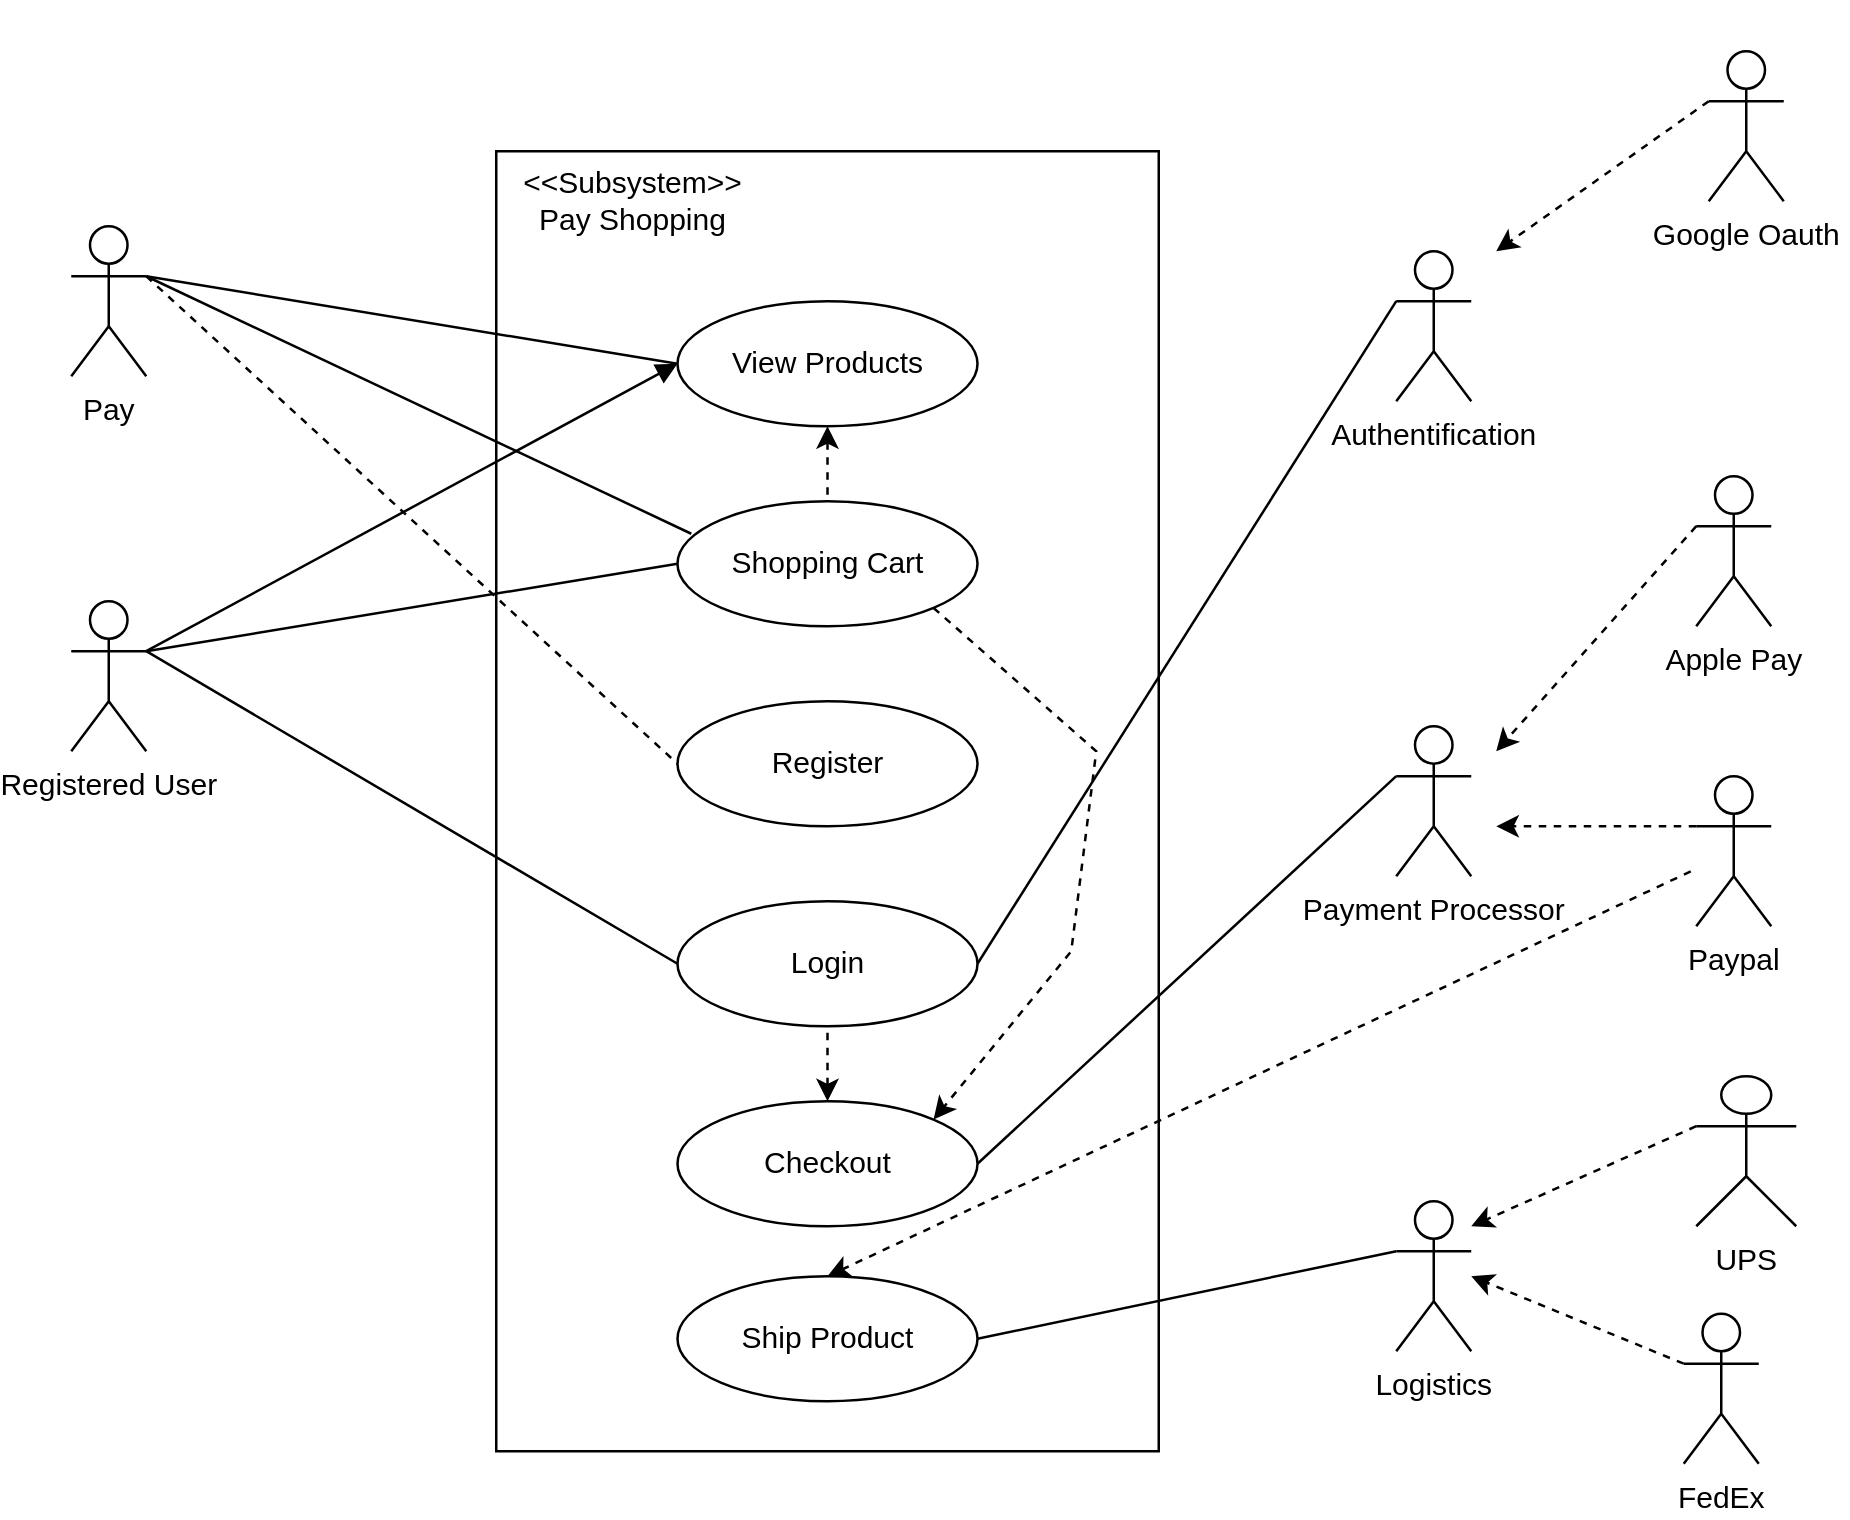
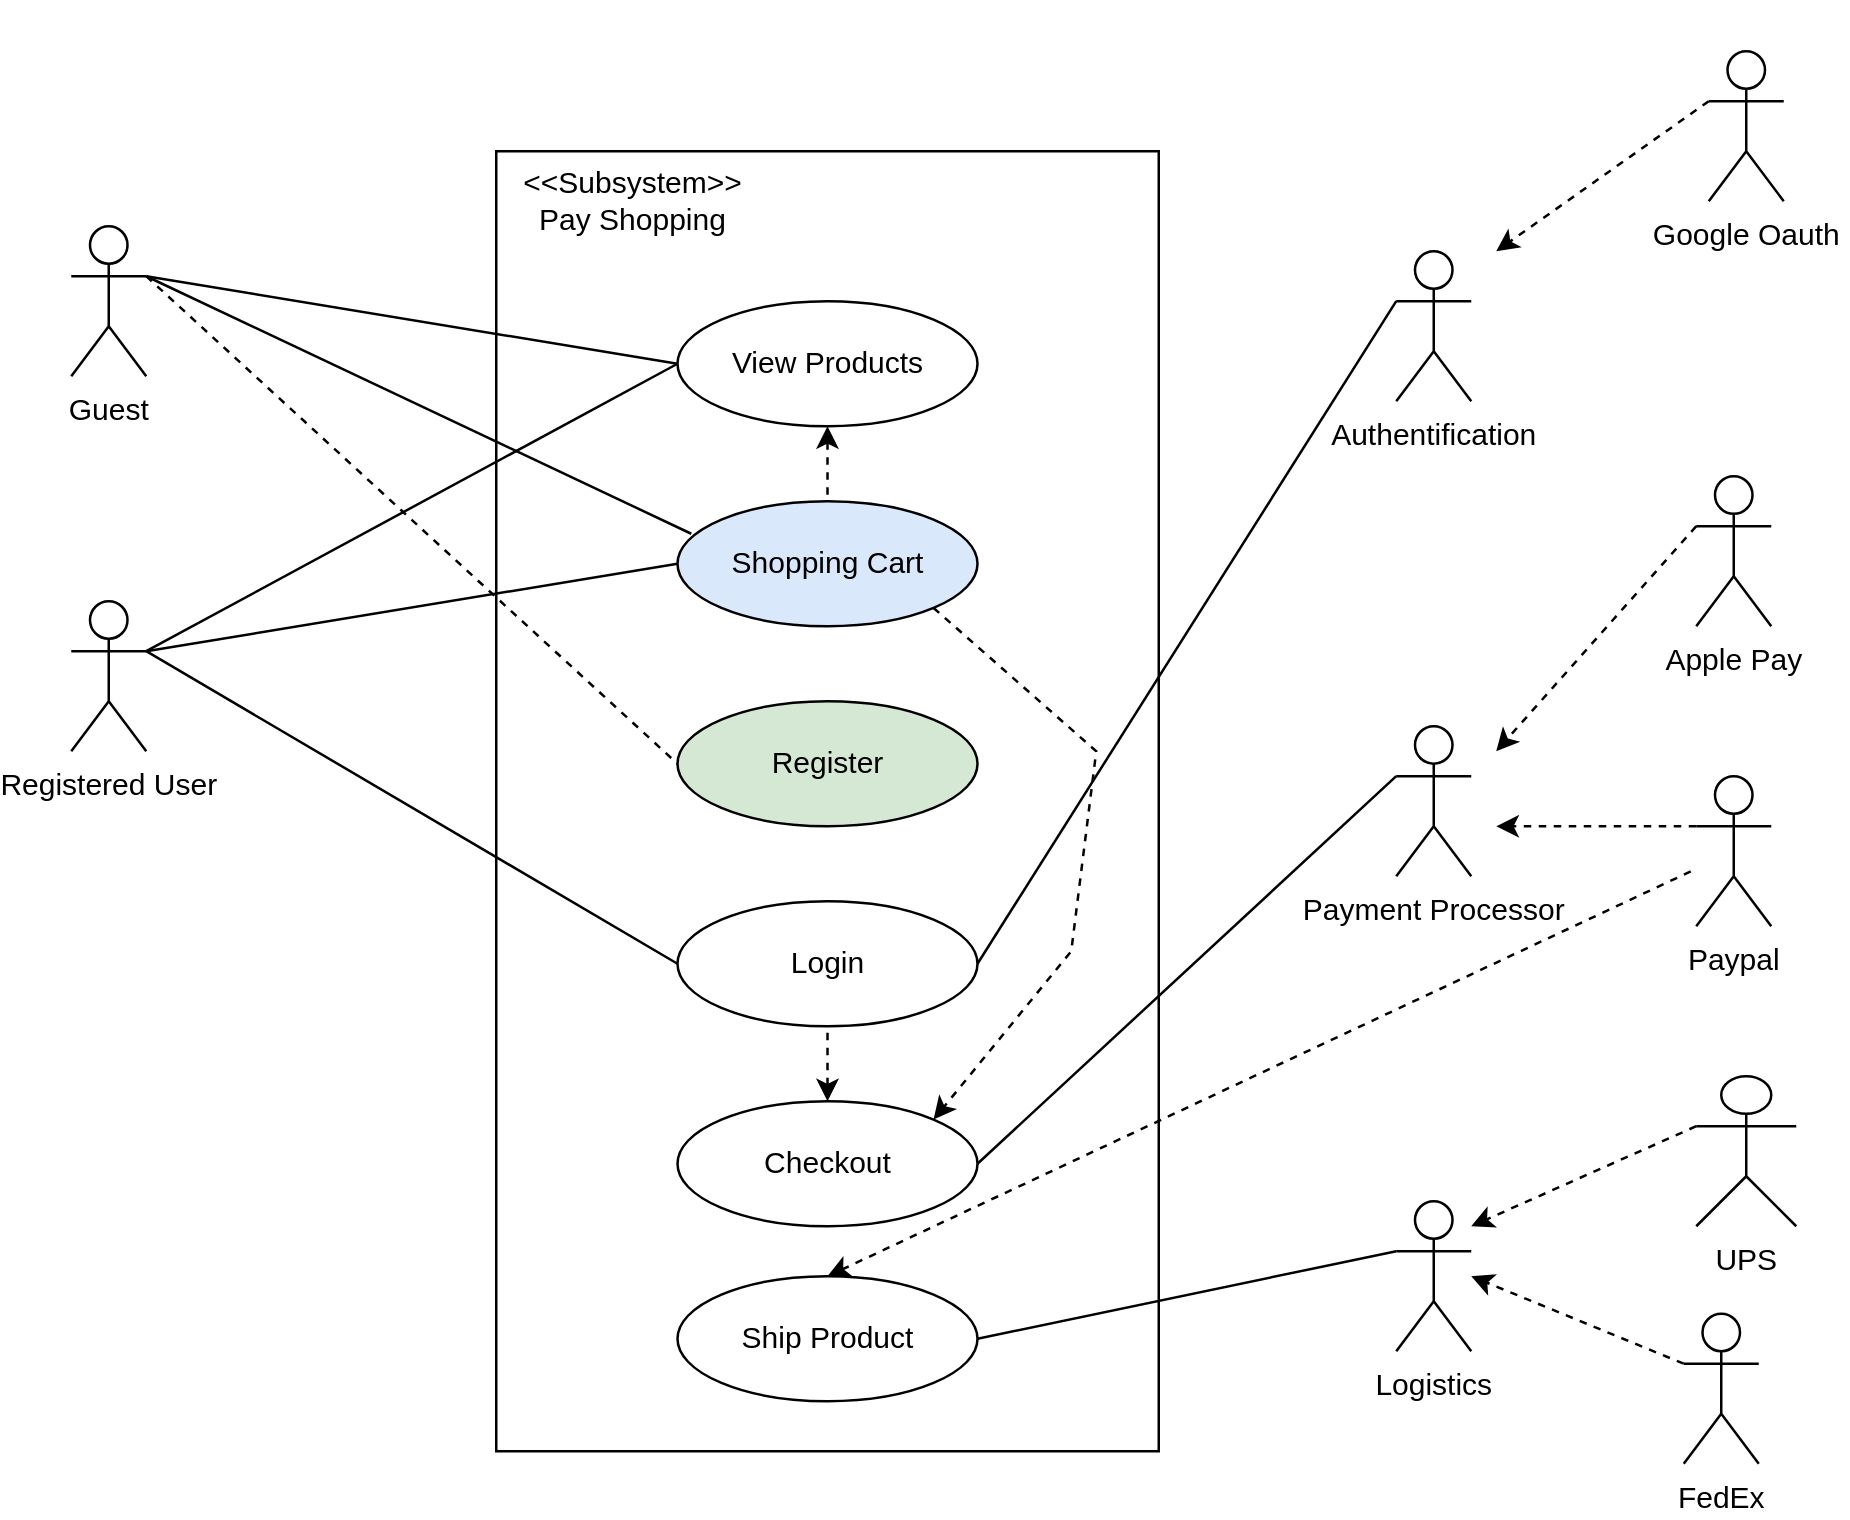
- <mxCell id="22" value="" style="endArrow=block;html=1;rounded=0;exitX=1;exitY=0.333;exitDx=0;exitDy=0;exitPerimeter=0;entryX=0;entryY=0.5;entryDx=0;entryDy=0;" edge="1" parent="1" source="9" target="4"><mxGeometry width="50" height="50" relative="1" as="geometry"><mxPoint x="290" y="340" as="sourcePoint" /><mxPoint x="340" y="290" as="targetPoint" /></mxGeometry></mxCell>
+ <mxCell id="22" value="" style="endArrow=none;html=1;rounded=0;exitX=1;exitY=0.333;exitDx=0;exitDy=0;exitPerimeter=0;entryX=0;entryY=0.5;entryDx=0;entryDy=0;" edge="1" parent="1" source="9" target="4"><mxGeometry width="50" height="50" relative="1" as="geometry"><mxPoint x="290" y="340" as="sourcePoint" /><mxPoint x="340" y="290" as="targetPoint" /></mxGeometry></mxCell>
- <mxCell id="10" value="Pay" style="shape=umlActor;verticalLabelPosition=bottom;verticalAlign=top;html=1;outlineConnect=0;" vertex="1" parent="1"><mxGeometry x="20" y="90" width="30" height="60" as="geometry" /></mxCell>
+ <mxCell id="10" value="Guest" style="shape=umlActor;verticalLabelPosition=bottom;verticalAlign=top;html=1;outlineConnect=0;" vertex="1" parent="1"><mxGeometry x="20" y="90" width="30" height="60" as="geometry" /></mxCell>
- <mxCell id="8" value="Shopping Cart" style="ellipse;whiteSpace=wrap;html=1;" vertex="1" parent="1"><mxGeometry x="262.5" y="200" width="120" height="50" as="geometry" /></mxCell>
+ <mxCell id="8" value="Shopping Cart" style="ellipse;whiteSpace=wrap;html=1;fillColor=#dae8fc;" vertex="1" parent="1"><mxGeometry x="262.5" y="200" width="120" height="50" as="geometry" /></mxCell>
- <mxCell id="7" value="Register" style="ellipse;whiteSpace=wrap;html=1;" vertex="1" parent="1"><mxGeometry x="262.5" y="280" width="120" height="50" as="geometry" /></mxCell>
+ <mxCell id="7" value="Register" style="ellipse;whiteSpace=wrap;html=1;fillColor=#d5e8d4;" vertex="1" parent="1"><mxGeometry x="262.5" y="280" width="120" height="50" as="geometry" /></mxCell>
